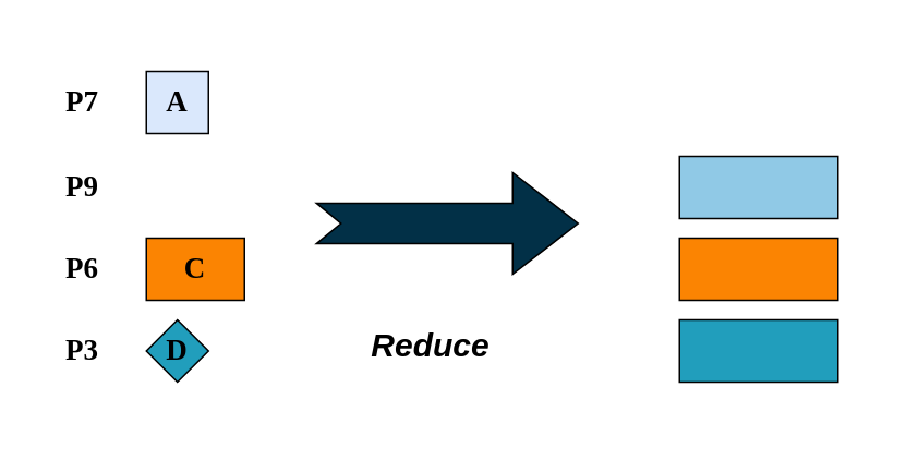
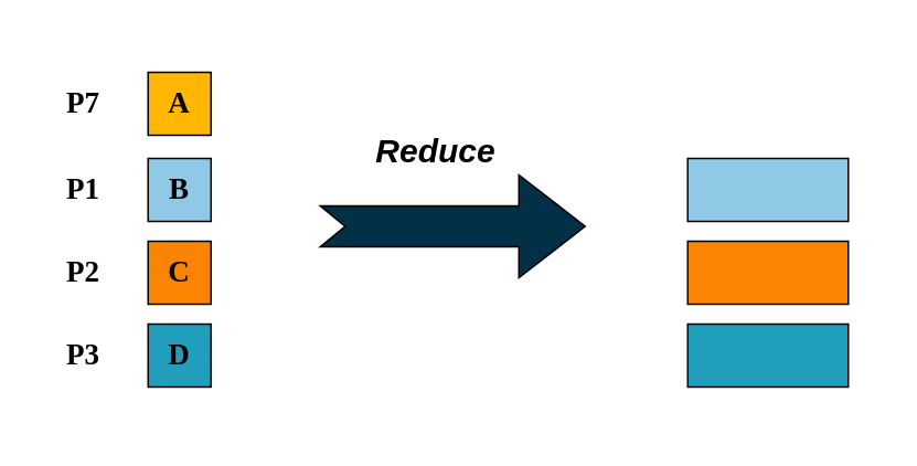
- <mxCell id="3" value="&lt;font style=&quot;font-size: 18px;&quot; face=&quot;Times New Roman&quot;&gt;&lt;b&gt;A&lt;/b&gt;&lt;/font&gt;" style="whiteSpace=wrap;html=1;aspect=fixed;fillColor=#dae8fc;" parent="1" vertex="1"><mxGeometry x="89" y="43" width="38" height="38" as="geometry" /></mxCell>
+ <mxCell id="3" value="&lt;font style=&quot;font-size: 18px;&quot; face=&quot;Times New Roman&quot;&gt;&lt;b&gt;A&lt;/b&gt;&lt;/font&gt;" style="whiteSpace=wrap;html=1;aspect=fixed;fillColor=#FFB703;" parent="1" vertex="1"><mxGeometry x="89" y="43" width="38" height="38" as="geometry" /></mxCell>
- <mxCell id="8" value="&lt;font style=&quot;font-size: 18px;&quot; face=&quot;Times New Roman&quot;&gt;&lt;b&gt;P9&lt;/b&gt;&lt;/font&gt;" style="text;html=1;strokeColor=none;fillColor=none;align=center;verticalAlign=middle;whiteSpace=wrap;rounded=0;fontColor=#000000;" parent="1" vertex="1"><mxGeometry x="20" y="99" width="60" height="30" as="geometry" /></mxCell>
+ <mxCell id="8" value="&lt;font style=&quot;font-size: 18px;&quot; face=&quot;Times New Roman&quot;&gt;&lt;b&gt;P1&lt;/b&gt;&lt;/font&gt;" style="text;html=1;strokeColor=none;fillColor=none;align=center;verticalAlign=middle;whiteSpace=wrap;rounded=0;fontColor=#000000;" parent="1" vertex="1"><mxGeometry x="20" y="99" width="60" height="30" as="geometry" /></mxCell>
+ <mxCell id="4" value="&lt;font face=&quot;Times New Roman&quot;&gt;&lt;span style=&quot;font-size: 18px;&quot;&gt;&lt;b&gt;B&lt;/b&gt;&lt;/span&gt;&lt;/font&gt;" style="whiteSpace=wrap;html=1;aspect=fixed;fillColor=#90C9E6;" parent="1" vertex="1"><mxGeometry x="89" y="95" width="38" height="38" as="geometry" /></mxCell>
- <mxCell id="9" value="&lt;font style=&quot;font-size: 18px;&quot; face=&quot;Times New Roman&quot;&gt;&lt;b&gt;P6&lt;/b&gt;&lt;/font&gt;" style="text;html=1;strokeColor=none;fillColor=none;align=center;verticalAlign=middle;whiteSpace=wrap;rounded=0;fontColor=#000000;" parent="1" vertex="1"><mxGeometry x="20" y="149" width="60" height="30" as="geometry" /></mxCell>
+ <mxCell id="9" value="&lt;font style=&quot;font-size: 18px;&quot; face=&quot;Times New Roman&quot;&gt;&lt;b&gt;P2&lt;/b&gt;&lt;/font&gt;" style="text;html=1;strokeColor=none;fillColor=none;align=center;verticalAlign=middle;whiteSpace=wrap;rounded=0;fontColor=#000000;" parent="1" vertex="1"><mxGeometry x="20" y="149" width="60" height="30" as="geometry" /></mxCell>
- <mxCell id="5" value="&lt;font face=&quot;Times New Roman&quot;&gt;&lt;span style=&quot;font-size: 18px;&quot;&gt;&lt;b&gt;C&lt;/b&gt;&lt;/span&gt;&lt;/font&gt;" style="whiteSpace=wrap;html=1;aspect=fixed;fillColor=#FB8402;" parent="1" vertex="1"><mxGeometry x="89" y="145" width="60" height="38" as="geometry" /></mxCell>
+ <mxCell id="5" value="&lt;font face=&quot;Times New Roman&quot;&gt;&lt;span style=&quot;font-size: 18px;&quot;&gt;&lt;b&gt;C&lt;/b&gt;&lt;/span&gt;&lt;/font&gt;" style="whiteSpace=wrap;html=1;aspect=fixed;fillColor=#FB8402;" parent="1" vertex="1"><mxGeometry x="89" y="145" width="38" height="38" as="geometry" /></mxCell>
- <mxCell id="12" value="&lt;font style=&quot;font-size: 20px;&quot;&gt;&lt;b style=&quot;&quot;&gt;&lt;i style=&quot;&quot;&gt;Reduce&lt;br&gt;&lt;/i&gt;&lt;/b&gt;&lt;/font&gt;" style="text;html=1;strokeColor=none;fillColor=none;align=center;verticalAlign=middle;whiteSpace=wrap;rounded=0;" parent="1" vertex="1"><mxGeometry x="196" y="195" width="134" height="30" as="geometry" /></mxCell>
+ <mxCell id="12" value="&lt;font style=&quot;font-size: 20px;&quot;&gt;&lt;b style=&quot;&quot;&gt;&lt;i style=&quot;&quot;&gt;Reduce&lt;br&gt;&lt;/i&gt;&lt;/b&gt;&lt;/font&gt;" style="text;html=1;strokeColor=none;fillColor=none;align=center;verticalAlign=middle;whiteSpace=wrap;rounded=0;" parent="1" vertex="1"><mxGeometry x="196" y="75" width="134" height="30" as="geometry" /></mxCell>
- <mxCell id="6" value="&lt;font face=&quot;Times New Roman&quot;&gt;&lt;span style=&quot;font-size: 18px;&quot;&gt;&lt;b&gt;D&lt;/b&gt;&lt;/span&gt;&lt;/font&gt;" style="rhombus;whiteSpace=wrap;html=1;aspect=fixed;fillColor=#219EBC;" parent="1" vertex="1"><mxGeometry x="89" y="195" width="38" height="38" as="geometry" /></mxCell>
+ <mxCell id="6" value="&lt;font face=&quot;Times New Roman&quot;&gt;&lt;span style=&quot;font-size: 18px;&quot;&gt;&lt;b&gt;D&lt;/b&gt;&lt;/span&gt;&lt;/font&gt;" style="whiteSpace=wrap;html=1;aspect=fixed;fillColor=#219EBC;" parent="1" vertex="1"><mxGeometry x="89" y="195" width="38" height="38" as="geometry" /></mxCell>
